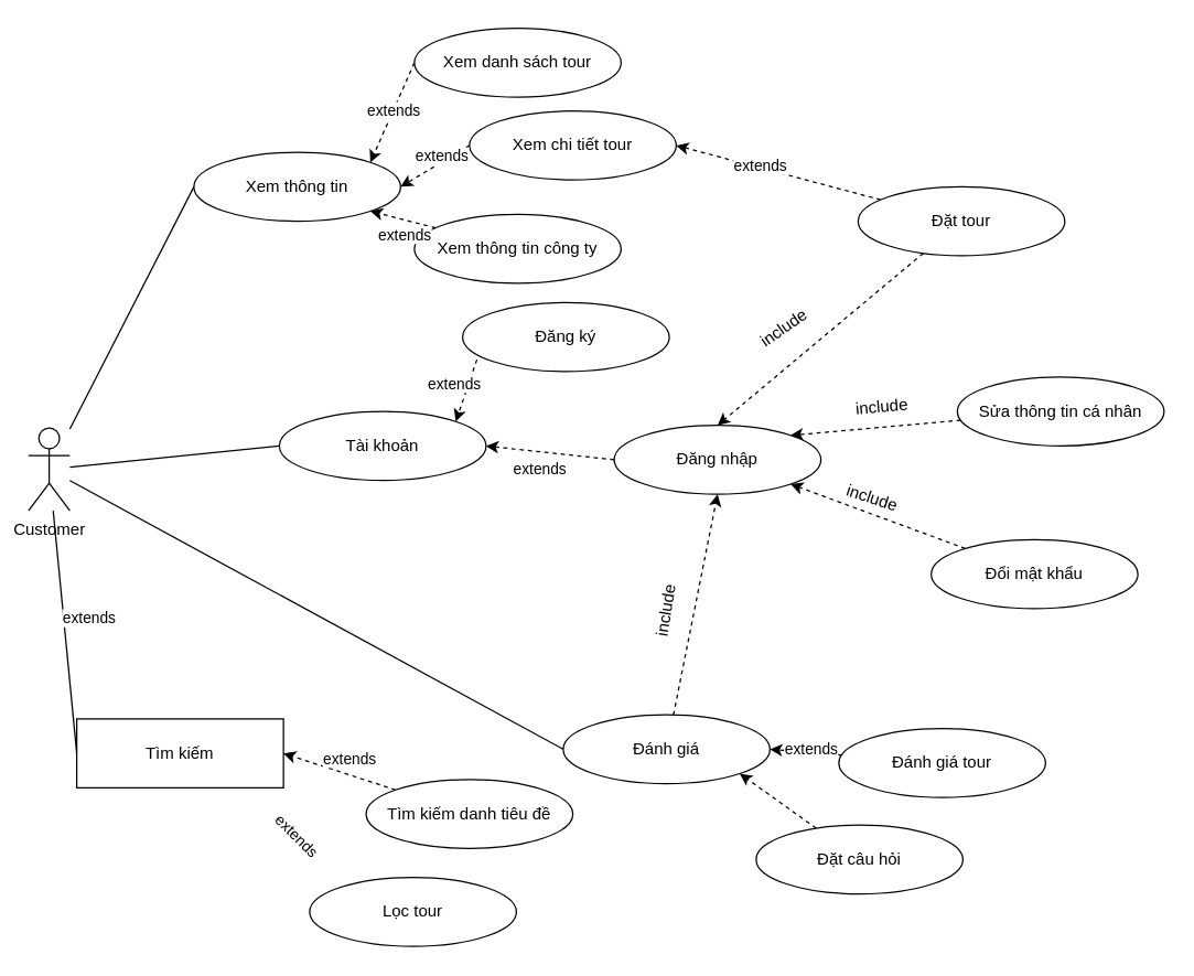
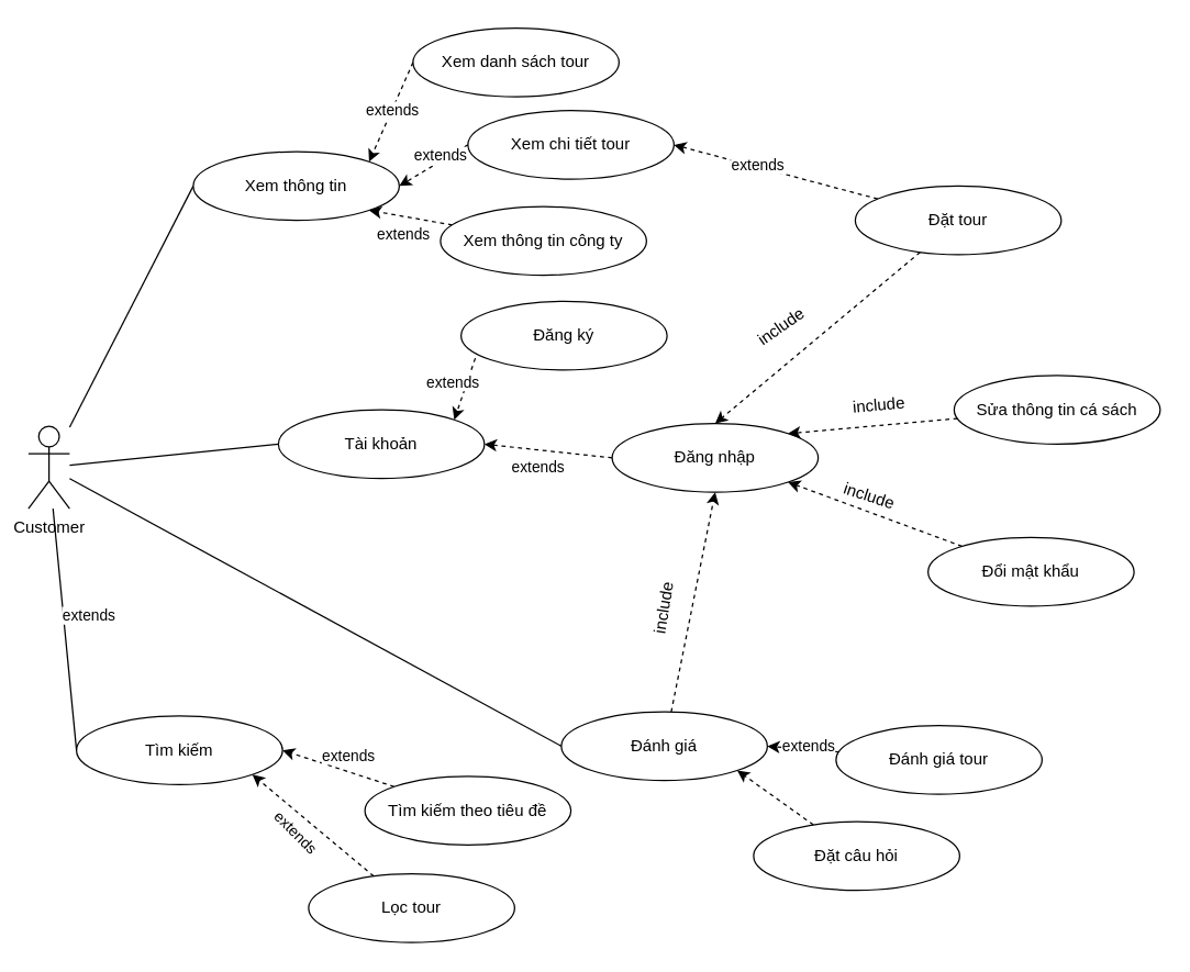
- <mxCell id="16" value="Xem thông tin công ty" style="ellipse;whiteSpace=wrap;html=1;" parent="1" vertex="1"><mxGeometry x="300" y="155" width="150" height="50" as="geometry" /></mxCell>
+ <mxCell id="16" value="Xem thông tin công ty" style="ellipse;whiteSpace=wrap;html=1;" parent="1" vertex="1"><mxGeometry x="320" y="150" width="150" height="50" as="geometry" /></mxCell>
- <mxCell id="33" value="Sửa thông tin cá nhân" style="ellipse;whiteSpace=wrap;html=1;" parent="1" vertex="1"><mxGeometry x="694" y="273" width="150" height="50" as="geometry" /></mxCell>
+ <mxCell id="33" value="Sửa thông tin cá sách" style="ellipse;whiteSpace=wrap;html=1;" parent="1" vertex="1"><mxGeometry x="694" y="273" width="150" height="50" as="geometry" /></mxCell>
- <mxCell id="8" value="Tìm kiếm" style="whiteSpace=wrap;html=1;rounded=0;" parent="1" vertex="1"><mxGeometry x="55" y="521" width="150" height="50" as="geometry" /></mxCell>
+ <mxCell id="8" value="Tìm kiếm" style="ellipse;whiteSpace=wrap;html=1;" parent="1" vertex="1"><mxGeometry x="55" y="521" width="150" height="50" as="geometry" /></mxCell>
- <mxCell id="18" value="Tìm kiếm danh tiêu đề" style="ellipse;whiteSpace=wrap;html=1;" parent="1" vertex="1"><mxGeometry x="265" y="565" width="150" height="50" as="geometry" /></mxCell>
+ <mxCell id="18" value="Tìm kiếm theo tiêu đề" style="ellipse;whiteSpace=wrap;html=1;" parent="1" vertex="1"><mxGeometry x="265" y="565" width="150" height="50" as="geometry" /></mxCell>
+ <mxCell id="19" style="edgeStyle=none;rounded=0;orthogonalLoop=1;jettySize=auto;html=1;entryX=1;entryY=1;entryDx=0;entryDy=0;endArrow=classic;endFill=1;dashed=1;" parent="1" source="20" target="8" edge="1"><mxGeometry relative="1" as="geometry" /></mxCell>
